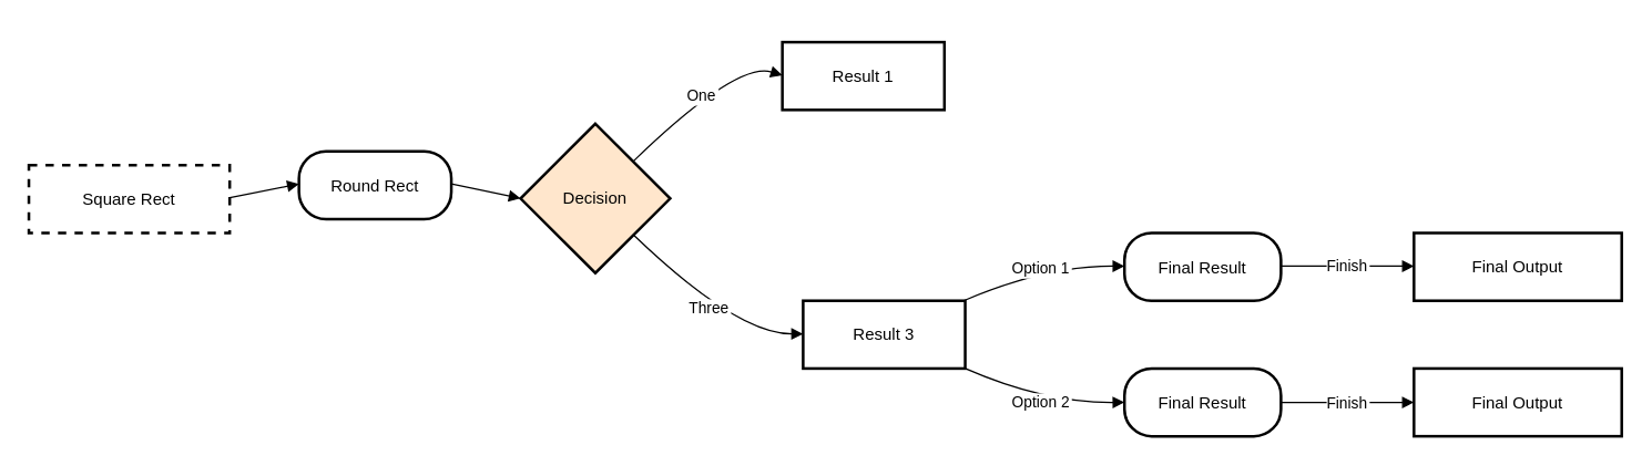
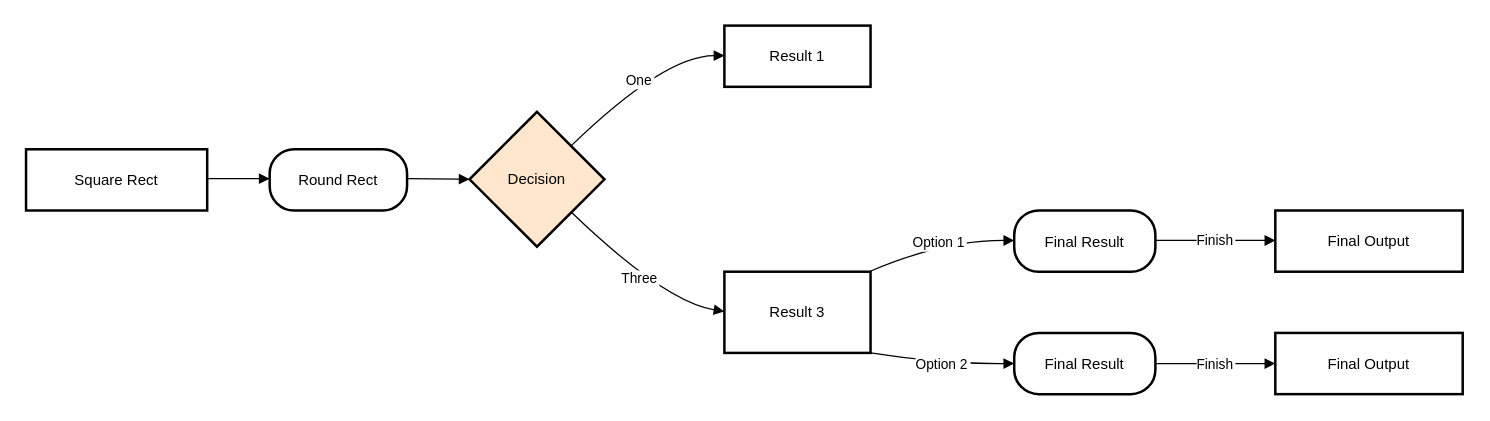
- <mxCell id="5" value="Result 1" style="whiteSpace=wrap;strokeWidth=2;" vertex="1" parent="1"><mxGeometry x="564" y="30" width="117" height="49" as="geometry" /></mxCell>
+ <mxCell id="5" value="Result 1" style="whiteSpace=wrap;strokeWidth=2;" vertex="1" parent="1"><mxGeometry x="579" y="20" width="117" height="49" as="geometry" /></mxCell>
- <mxCell id="3" value="Round Rect" style="rounded=1;arcSize=40;strokeWidth=2" vertex="1" parent="1"><mxGeometry x="215" y="109" width="110" height="49" as="geometry" /></mxCell>
+ <mxCell id="3" value="Round Rect" style="rounded=1;arcSize=40;strokeWidth=2" vertex="1" parent="1"><mxGeometry x="215" y="119" width="110" height="49" as="geometry" /></mxCell>
- <mxCell id="2" value="Square Rect" style="whiteSpace=wrap;strokeWidth=2;dashed=1;" vertex="1" parent="1"><mxGeometry x="20" y="119" width="145" height="49" as="geometry" /></mxCell>
+ <mxCell id="2" value="Square Rect" style="whiteSpace=wrap;strokeWidth=2;" vertex="1" parent="1"><mxGeometry x="20" y="119" width="145" height="49" as="geometry" /></mxCell>
- <mxCell id="6" value="Result 3" style="whiteSpace=wrap;strokeWidth=2;" vertex="1" parent="1"><mxGeometry x="579" y="217" width="117" height="49" as="geometry" /></mxCell>
+ <mxCell id="6" value="Result 3" style="whiteSpace=wrap;strokeWidth=2;" vertex="1" parent="1"><mxGeometry x="579" y="217" width="117" height="65" as="geometry" /></mxCell>
